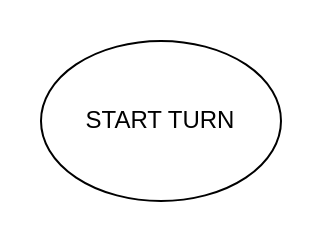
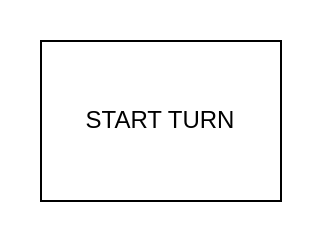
- <mxCell id="2" value="&lt;span style=&quot;color: rgb(0, 0, 0);&quot;&gt;START TURN&lt;/span&gt;" style="ellipse;whiteSpace=wrap;html=1;" parent="1" vertex="1"><mxGeometry x="20" y="20" width="120" height="80" as="geometry" /></mxCell>
+ <mxCell id="2" value="&lt;span style=&quot;color: rgb(0, 0, 0);&quot;&gt;START TURN&lt;/span&gt;" style="whiteSpace=wrap;html=1;rounded=0;" parent="1" vertex="1"><mxGeometry x="20" y="20" width="120" height="80" as="geometry" /></mxCell>
